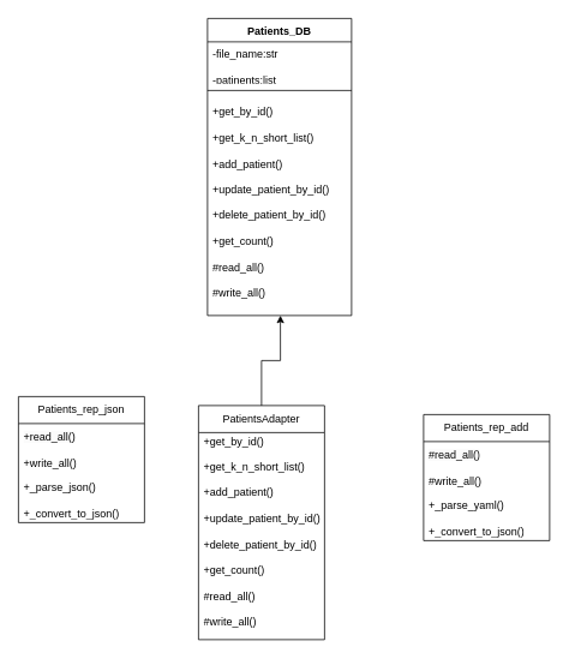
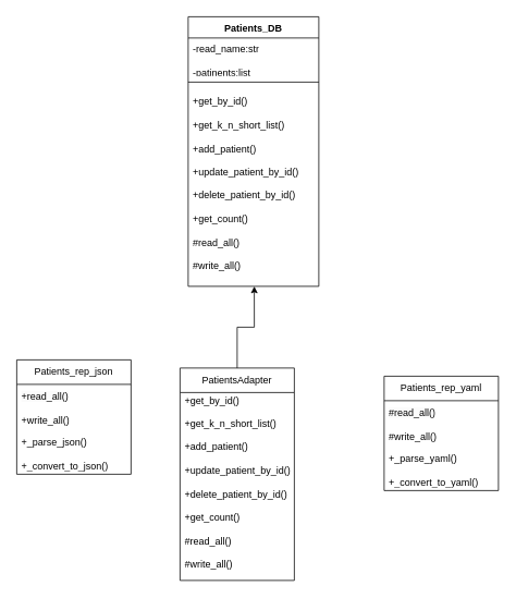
- <mxCell id="11" value="-file_name:str&lt;div&gt;&lt;br&gt;&lt;div&gt;-patinents:list&lt;/div&gt;&lt;/div&gt;" style="text;strokeColor=none;fillColor=none;align=left;verticalAlign=top;spacingLeft=4;spacingRight=4;overflow=hidden;rotatable=0;points=[[0,0.5],[1,0.5]];portConstraint=eastwest;whiteSpace=wrap;html=1;" vertex="1" parent="10"><mxGeometry y="26" width="160" height="44" as="geometry" /></mxCell>
+ <mxCell id="11" value="-read_name:str&lt;div&gt;&lt;br&gt;&lt;div&gt;-patinents:list&lt;/div&gt;&lt;/div&gt;" style="text;strokeColor=none;fillColor=none;align=left;verticalAlign=top;spacingLeft=4;spacingRight=4;overflow=hidden;rotatable=0;points=[[0,0.5],[1,0.5]];portConstraint=eastwest;whiteSpace=wrap;html=1;" vertex="1" parent="10"><mxGeometry y="26" width="160" height="44" as="geometry" /></mxCell>
- <mxCell id="6" value="Patients_rep_add" style="swimlane;fontStyle=0;childLayout=stackLayout;horizontal=1;startSize=30;horizontalStack=0;resizeParent=1;resizeParentMax=0;resizeLast=0;collapsible=1;marginBottom=0;whiteSpace=wrap;html=1;" vertex="1" parent="1"><mxGeometry x="470" y="460" width="140" height="140" as="geometry" /></mxCell>
+ <mxCell id="6" value="Patients_rep_yaml" style="swimlane;fontStyle=0;childLayout=stackLayout;horizontal=1;startSize=30;horizontalStack=0;resizeParent=1;resizeParentMax=0;resizeLast=0;collapsible=1;marginBottom=0;whiteSpace=wrap;html=1;" vertex="1" parent="1"><mxGeometry x="470" y="460" width="140" height="140" as="geometry" /></mxCell>
- <mxCell id="9" value="+_parse_yaml()&lt;div&gt;&lt;br&gt;+_convert_to_json()&lt;/div&gt;" style="text;strokeColor=none;fillColor=none;align=left;verticalAlign=middle;spacingLeft=4;spacingRight=4;overflow=hidden;points=[[0,0.5],[1,0.5]];portConstraint=eastwest;rotatable=0;whiteSpace=wrap;html=1;" vertex="1" parent="6"><mxGeometry y="90" width="140" height="50" as="geometry" /></mxCell>
+ <mxCell id="9" value="+_parse_yaml()&lt;div&gt;&lt;br&gt;+_convert_to_yaml()&lt;/div&gt;" style="text;strokeColor=none;fillColor=none;align=left;verticalAlign=middle;spacingLeft=4;spacingRight=4;overflow=hidden;points=[[0,0.5],[1,0.5]];portConstraint=eastwest;rotatable=0;whiteSpace=wrap;html=1;" vertex="1" parent="6"><mxGeometry y="90" width="140" height="50" as="geometry" /></mxCell>
